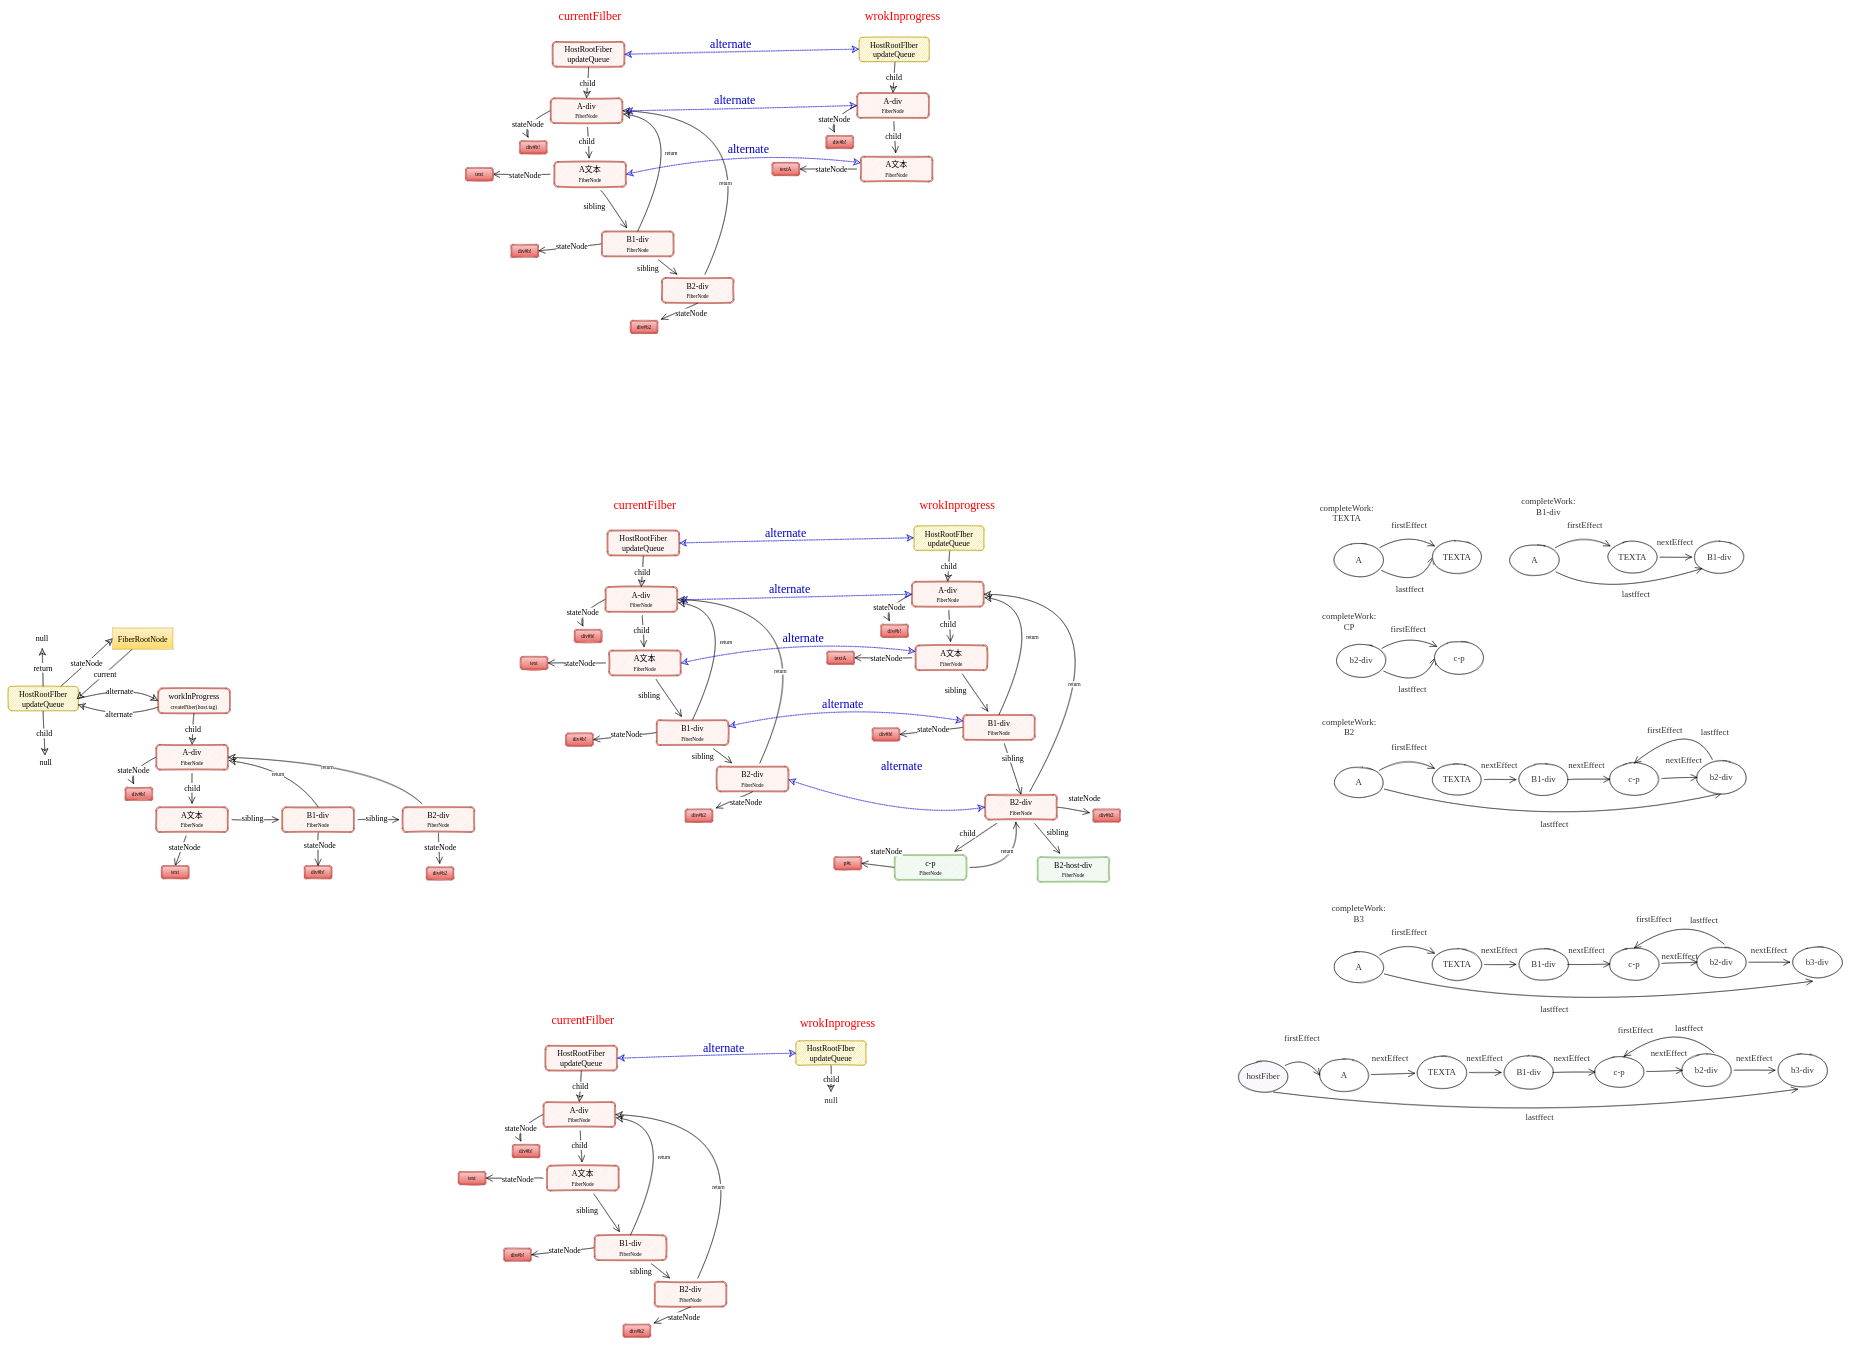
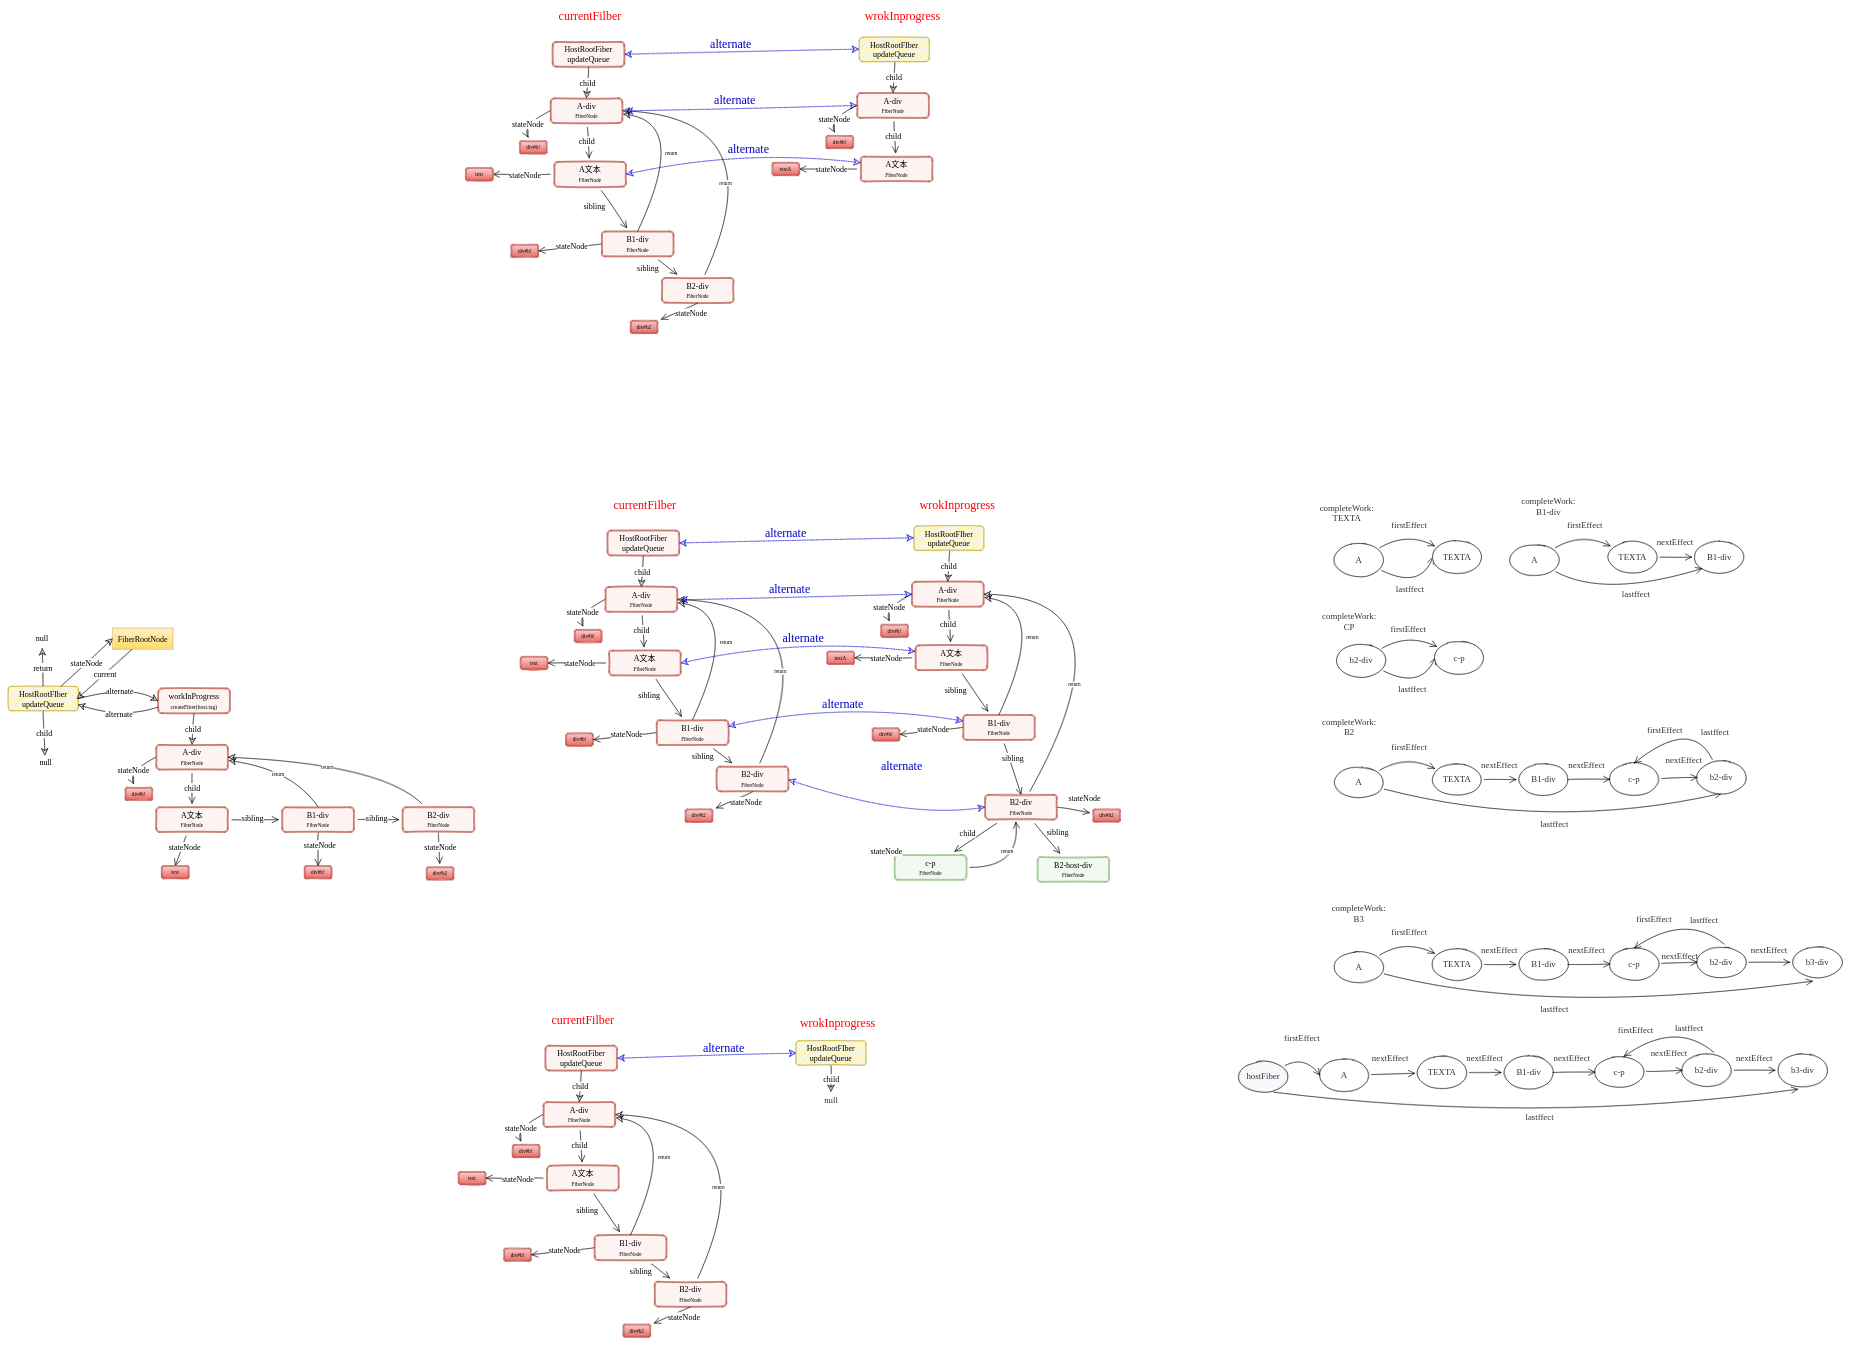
- <mxCell id="124" value="p#c" style="shape=ext;double=1;rounded=1;whiteSpace=wrap;html=1;sketch=1;hachureGap=4;fontFamily=Architects Daughter;fontSource=https%3A%2F%2Ffonts.googleapis.com%2Fcss%3Ffamily%3DArchitects%2BDaughter;fontSize=13;fillColor=#f8cecc;strokeColor=#b85450;gradientColor=#ea6b66;" vertex="1" parent="1"><mxGeometry x="2084" y="2140.5" width="69" height="33" as="geometry" /></mxCell>
- <mxCell id="126" value="" style="edgeStyle=none;curved=1;rounded=0;sketch=1;hachureGap=4;orthogonalLoop=1;jettySize=auto;html=1;fontFamily=Architects Daughter;fontSource=https%3A%2F%2Ffonts.googleapis.com%2Fcss%3Ffamily%3DArchitects%2BDaughter;fontSize=13;startArrow=none;startFill=0;endArrow=open;startSize=14;endSize=14;sourcePerimeterSpacing=8;targetPerimeterSpacing=8;entryX=1;entryY=0.5;entryDx=0;entryDy=0;exitX=0;exitY=0.5;exitDx=0;exitDy=0;" edge="1" parent="1" source="121" target="124"><mxGeometry relative="1" as="geometry"><mxPoint x="2270" y="2241.5" as="sourcePoint" /><mxPoint x="2112.5" y="2259" as="targetPoint" /></mxGeometry></mxCell>
